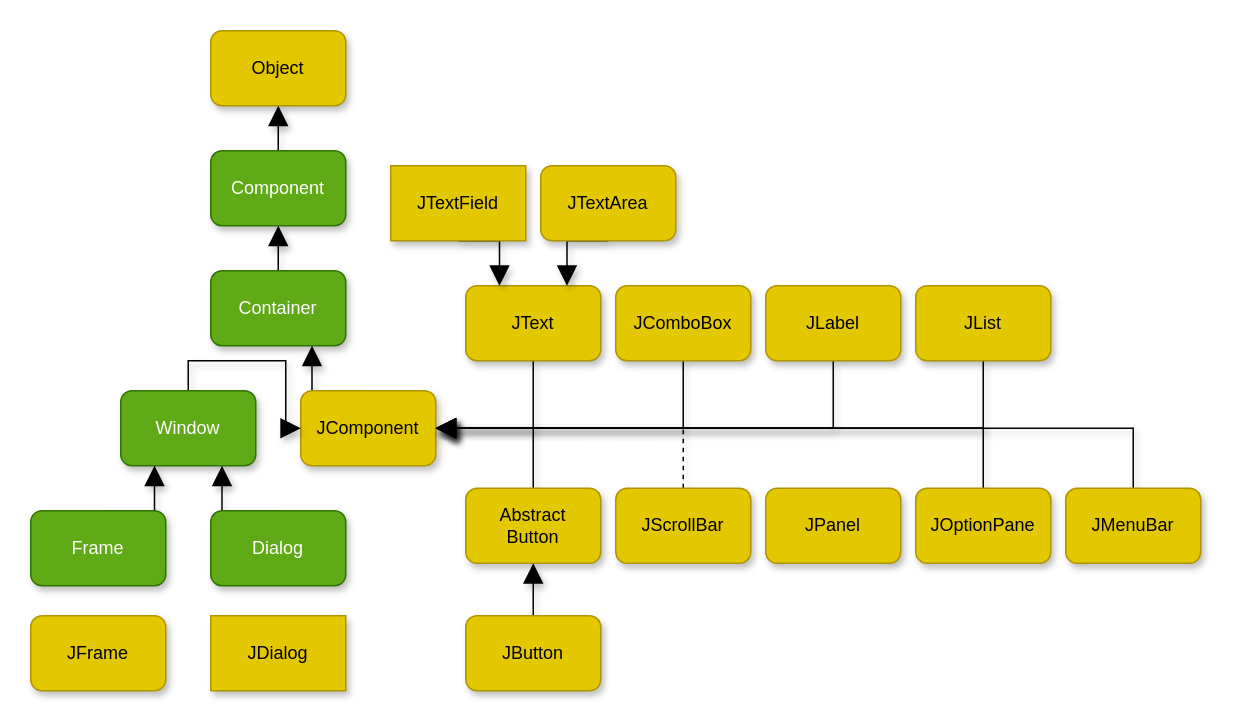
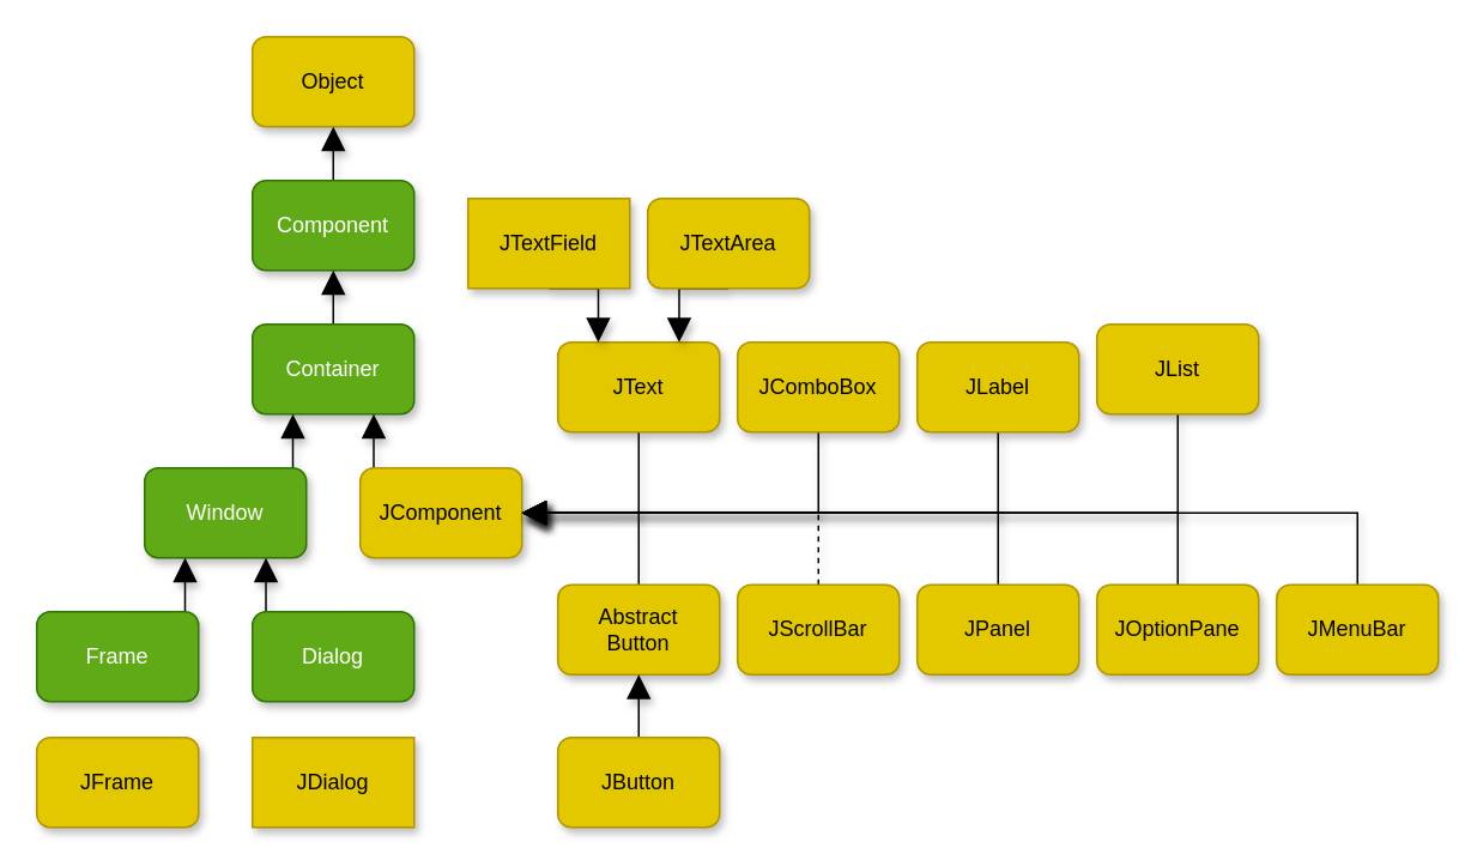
- <mxCell id="24" value="JList" style="rounded=1;whiteSpace=wrap;html=1;fillColor=#e3c800;strokeColor=#B09500;fontColor=#000000;shadow=1;" vertex="1" parent="1"><mxGeometry x="610" y="190" width="90" height="50" as="geometry" /></mxCell>
+ <mxCell id="24" value="JList" style="rounded=1;whiteSpace=wrap;html=1;fillColor=#e3c800;strokeColor=#B09500;fontColor=#000000;shadow=1;" vertex="1" parent="1"><mxGeometry x="610" y="180" width="90" height="50" as="geometry" /></mxCell>
- <mxCell id="9" style="edgeStyle=orthogonalEdgeStyle;rounded=0;orthogonalLoop=1;jettySize=auto;html=1;exitX=0.5;exitY=0;exitDx=0;exitDy=0;endArrow=block;endFill=1;endSize=11;shadow=1;" edge="1" parent="1" source="10" target="8"><mxGeometry relative="1" as="geometry" /></mxCell>
+ <mxCell id="9" style="edgeStyle=orthogonalEdgeStyle;rounded=0;orthogonalLoop=1;jettySize=auto;html=1;exitX=0.5;exitY=0;exitDx=0;exitDy=0;entryX=0.25;entryY=1;entryDx=0;entryDy=0;endArrow=block;endFill=1;endSize=11;shadow=1;" edge="1" parent="1" source="10" target="6"><mxGeometry relative="1" as="geometry" /></mxCell>
+ <mxCell id="29" style="edgeStyle=orthogonalEdgeStyle;rounded=0;orthogonalLoop=1;jettySize=auto;html=1;exitX=0.5;exitY=0;exitDx=0;exitDy=0;entryX=1;entryY=0.5;entryDx=0;entryDy=0;endArrow=block;endFill=1;endSize=11;shadow=1;" edge="1" parent="1" source="30" target="8"><mxGeometry relative="1" as="geometry" /></mxCell>
